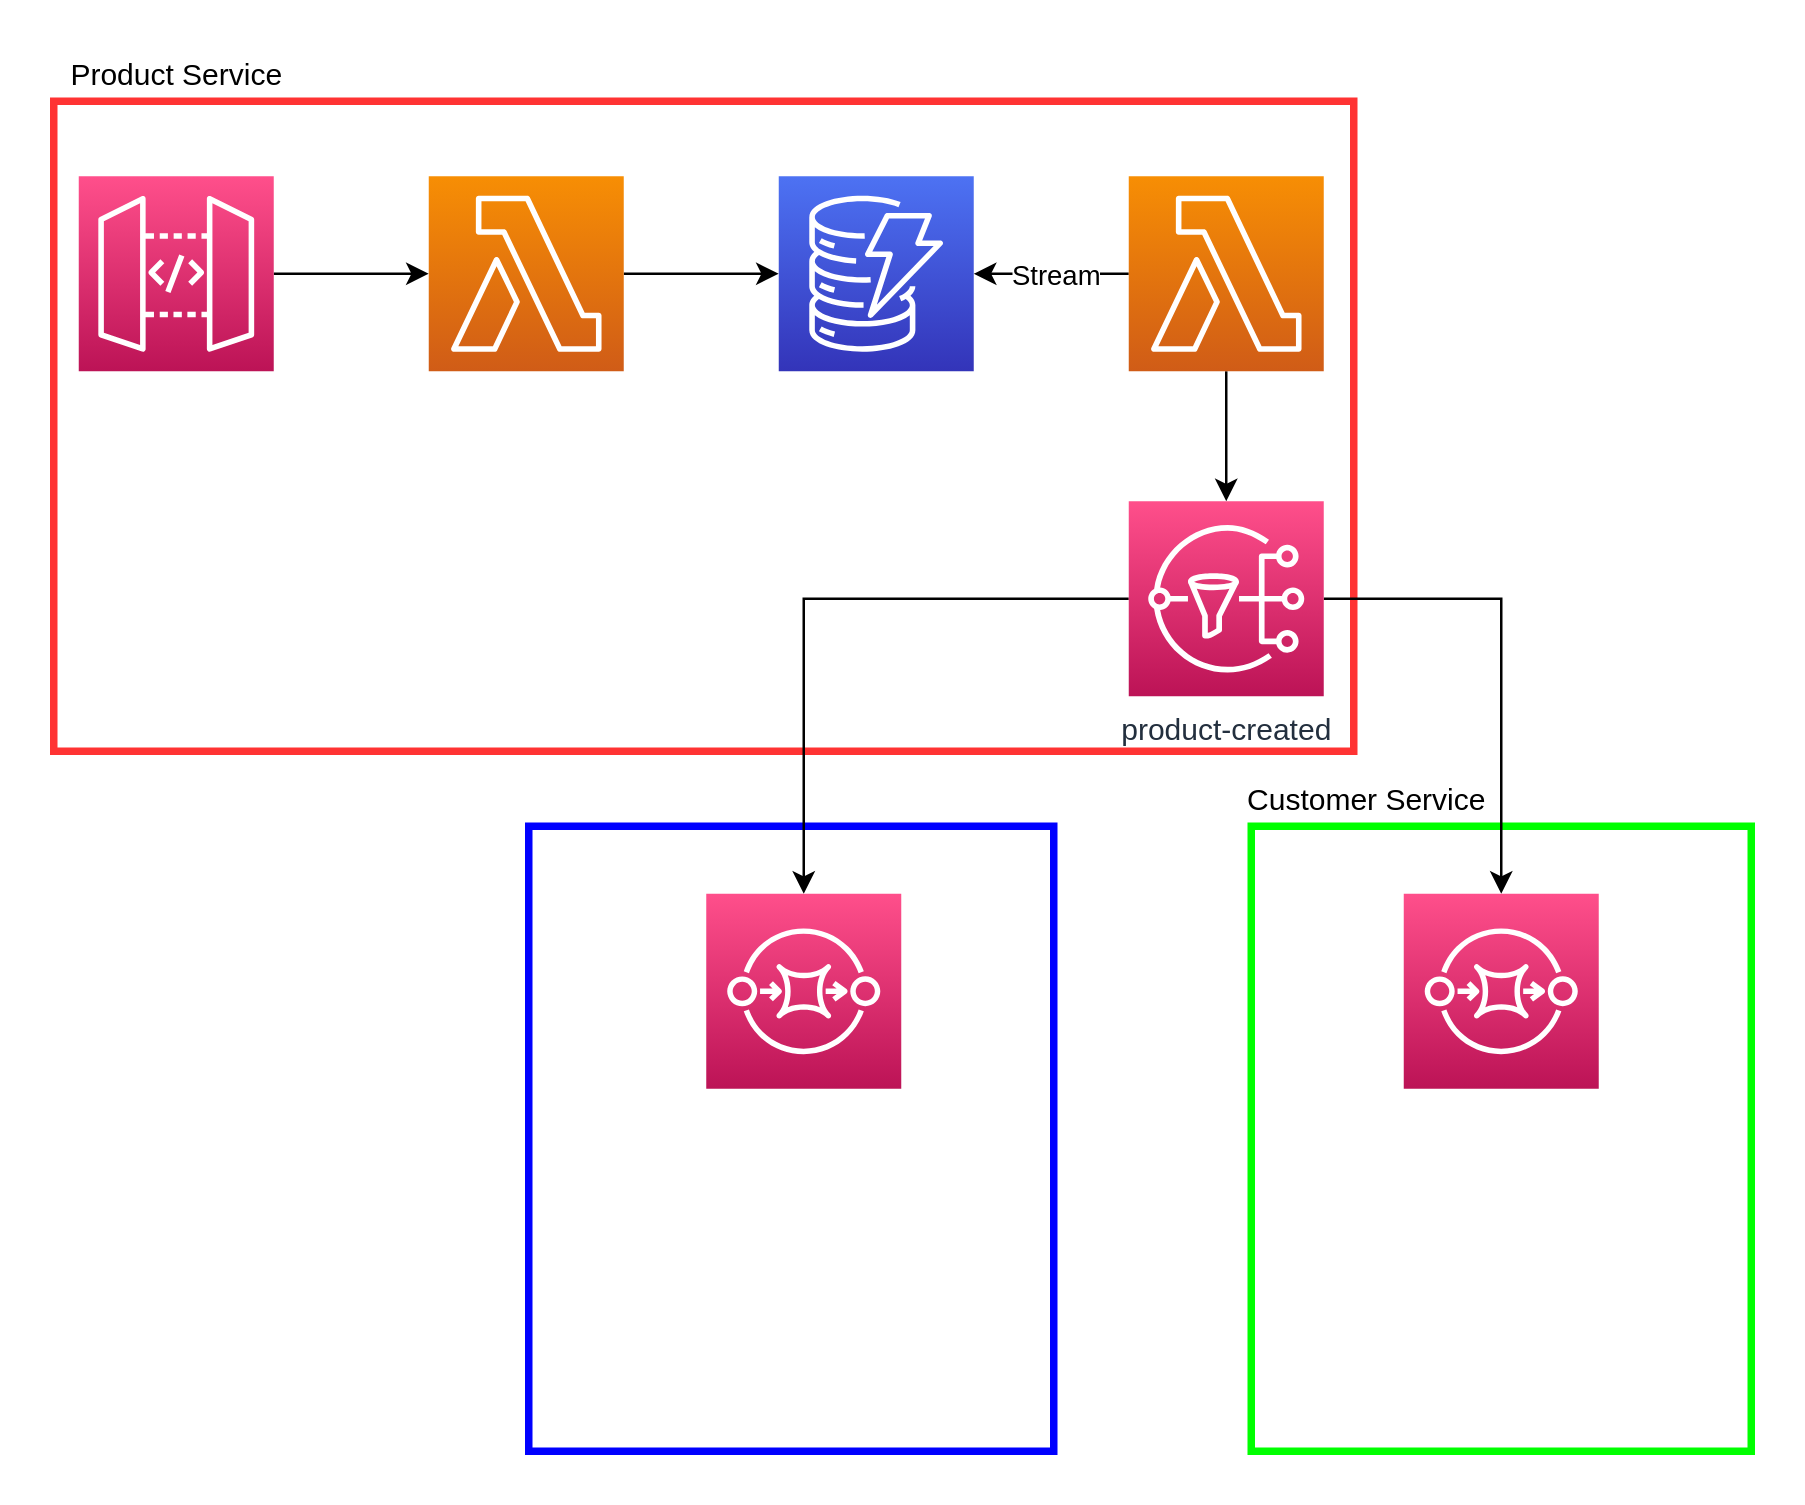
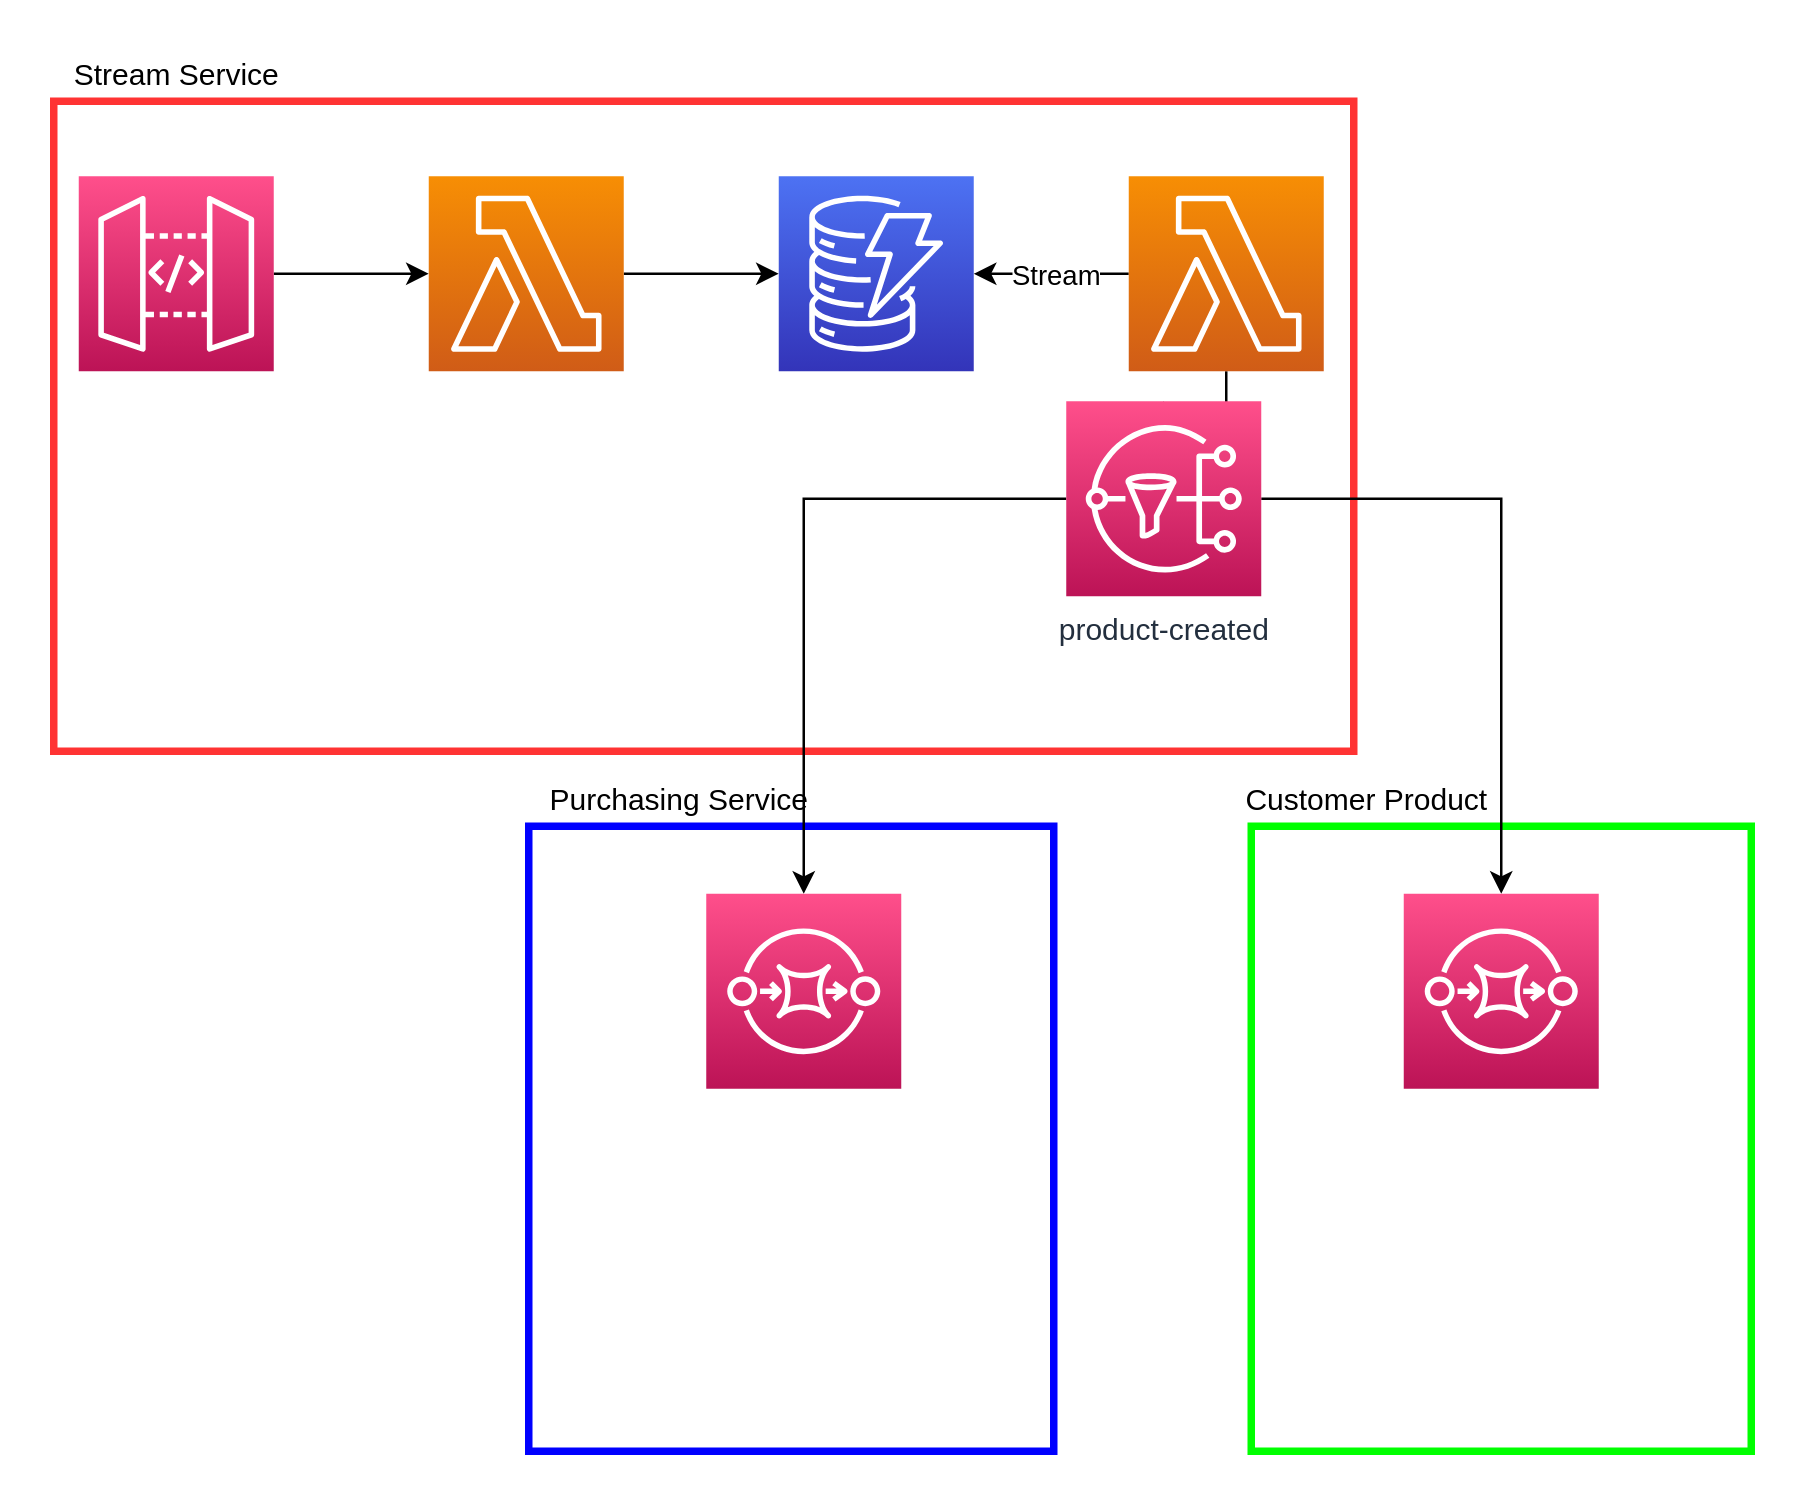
- <mxCell id="17" value="Product Service" style="text;html=1;align=center;verticalAlign=middle;resizable=0;points=[];autosize=1;strokeColor=none;fillColor=none;" vertex="1" parent="1"><mxGeometry x="20" y="20" width="100" height="20" as="geometry" /></mxCell>
+ <mxCell id="17" value="Stream Service" style="text;html=1;align=center;verticalAlign=middle;resizable=0;points=[];autosize=1;strokeColor=none;fillColor=none;" vertex="1" parent="1"><mxGeometry x="20" y="20" width="100" height="20" as="geometry" /></mxCell>
- <mxCell id="16" value="product-created" style="sketch=0;points=[[0,0,0],[0.25,0,0],[0.5,0,0],[0.75,0,0],[1,0,0],[0,1,0],[0.25,1,0],[0.5,1,0],[0.75,1,0],[1,1,0],[0,0.25,0],[0,0.5,0],[0,0.75,0],[1,0.25,0],[1,0.5,0],[1,0.75,0]];outlineConnect=0;fontColor=#232F3E;gradientColor=#FF4F8B;gradientDirection=north;fillColor=#BC1356;strokeColor=#ffffff;dashed=0;verticalLabelPosition=bottom;verticalAlign=top;align=center;html=1;fontSize=12;fontStyle=0;aspect=fixed;shape=mxgraph.aws4.resourceIcon;resIcon=mxgraph.aws4.sns;" vertex="1" parent="1"><mxGeometry x="451" y="200" width="78" height="78" as="geometry" /></mxCell>
+ <mxCell id="16" value="product-created" style="sketch=0;points=[[0,0,0],[0.25,0,0],[0.5,0,0],[0.75,0,0],[1,0,0],[0,1,0],[0.25,1,0],[0.5,1,0],[0.75,1,0],[1,1,0],[0,0.25,0],[0,0.5,0],[0,0.75,0],[1,0.25,0],[1,0.5,0],[1,0.75,0]];outlineConnect=0;fontColor=#232F3E;gradientColor=#FF4F8B;gradientDirection=north;fillColor=#BC1356;strokeColor=#ffffff;dashed=0;verticalLabelPosition=bottom;verticalAlign=top;align=center;html=1;fontSize=12;fontStyle=0;aspect=fixed;shape=mxgraph.aws4.resourceIcon;resIcon=mxgraph.aws4.sns;" vertex="1" parent="1"><mxGeometry x="426" y="160" width="78" height="78" as="geometry" /></mxCell>
+ <mxCell id="20" value="Purchasing Service" style="text;html=1;align=center;verticalAlign=middle;resizable=0;points=[];autosize=1;strokeColor=none;fillColor=none;" vertex="1" parent="1"><mxGeometry x="211" y="310" width="120" height="20" as="geometry" /></mxCell>
- <mxCell id="21" value="Customer Service" style="text;html=1;align=center;verticalAlign=middle;resizable=0;points=[];autosize=1;strokeColor=none;fillColor=none;" vertex="1" parent="1"><mxGeometry x="491" y="310" width="110" height="20" as="geometry" /></mxCell>
+ <mxCell id="21" value="Customer Product" style="text;html=1;align=center;verticalAlign=middle;resizable=0;points=[];autosize=1;strokeColor=none;fillColor=none;" vertex="1" parent="1"><mxGeometry x="491" y="310" width="110" height="20" as="geometry" /></mxCell>
